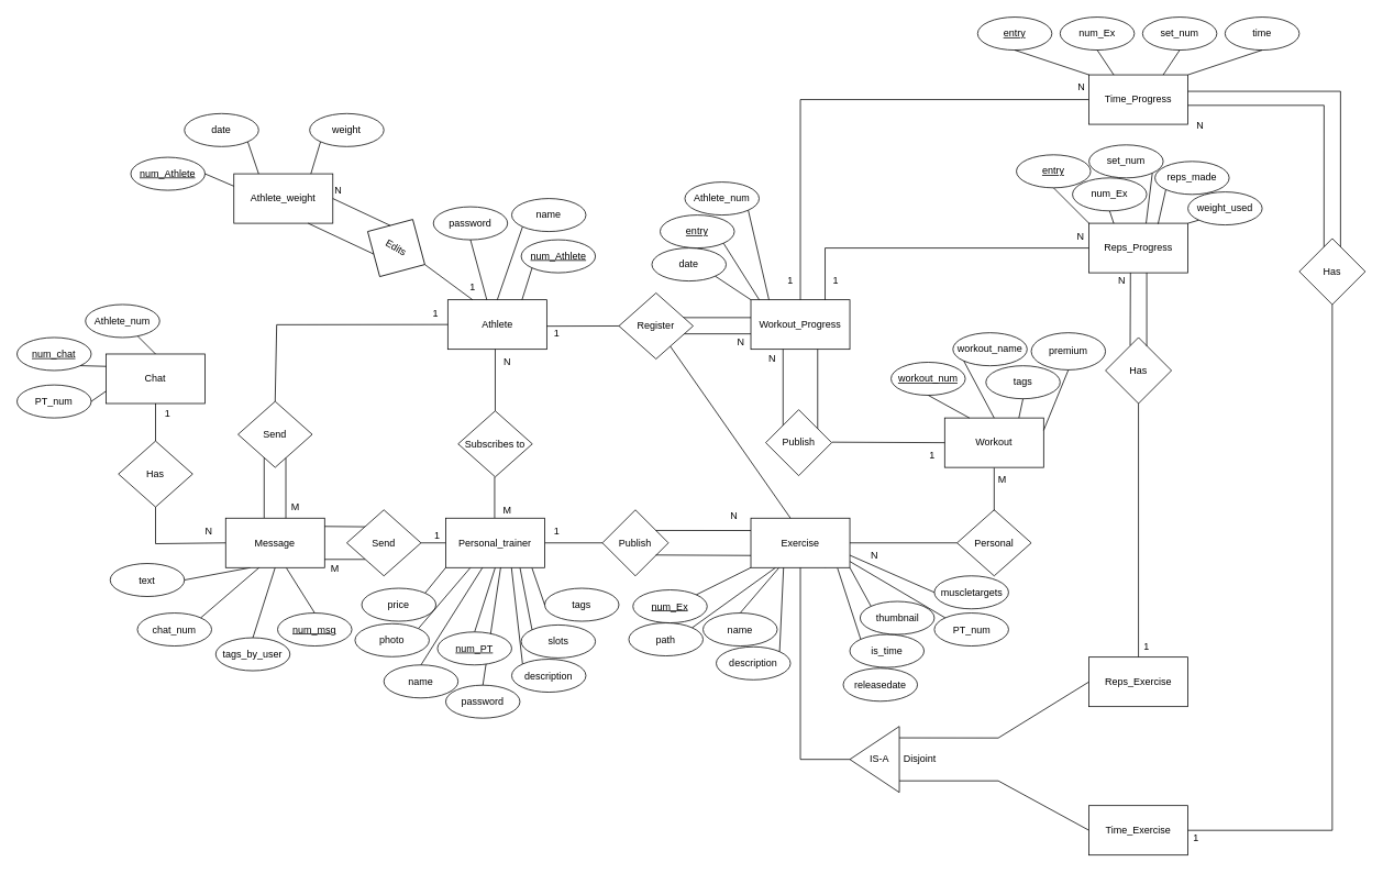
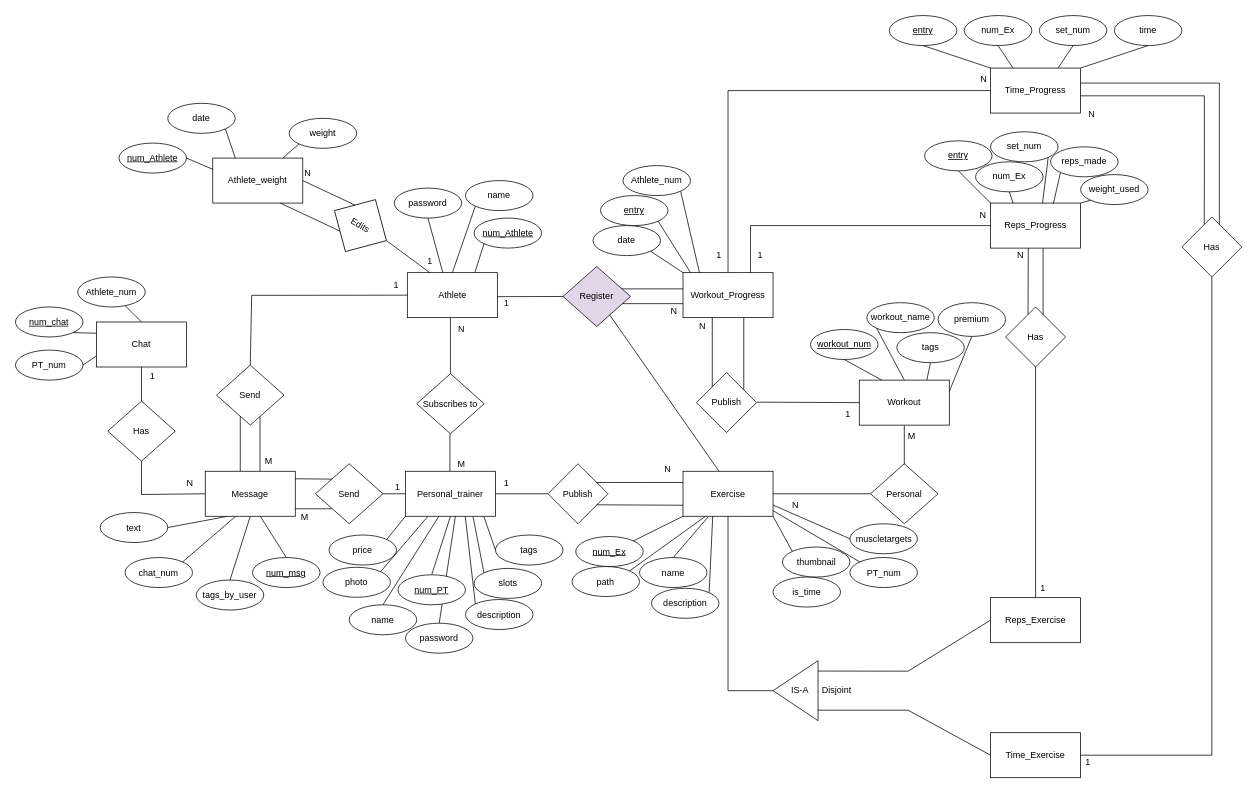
- <mxCell id="123" value="weight" style="ellipse;whiteSpace=wrap;html=1;" parent="1" vertex="1"><mxGeometry x="375" y="137" width="90" height="40" as="geometry" /></mxCell>
+ <mxCell id="123" value="weight" style="ellipse;whiteSpace=wrap;html=1;" parent="1" vertex="1"><mxGeometry x="385" y="157" width="90" height="40" as="geometry" /></mxCell>
- <mxCell id="111" value="Register" style="rhombus;whiteSpace=wrap;html=1;" parent="1" vertex="1"><mxGeometry x="750" y="354.5" width="90" height="80" as="geometry" /></mxCell>
+ <mxCell id="111" value="Register" style="rhombus;whiteSpace=wrap;html=1;fillColor=#e1d5e7;" parent="1" vertex="1"><mxGeometry x="750" y="354.5" width="90" height="80" as="geometry" /></mxCell>
- <mxCell id="73" value="" style="endArrow=none;html=1;rounded=0;entryX=0.875;entryY=1.008;entryDx=0;entryDy=0;entryPerimeter=0;exitX=0;exitY=0;exitDx=0;exitDy=0;" parent="1" source="18" target="107" edge="1"><mxGeometry width="50" height="50" relative="1" as="geometry"><mxPoint x="765" y="864" as="sourcePoint" /><mxPoint x="410" y="921" as="targetPoint" /></mxGeometry></mxCell>
- <mxCell id="15" value="releasedate" style="ellipse;whiteSpace=wrap;html=1;" parent="1" vertex="1"><mxGeometry x="1022" y="809.5" width="90" height="40" as="geometry" /></mxCell>
